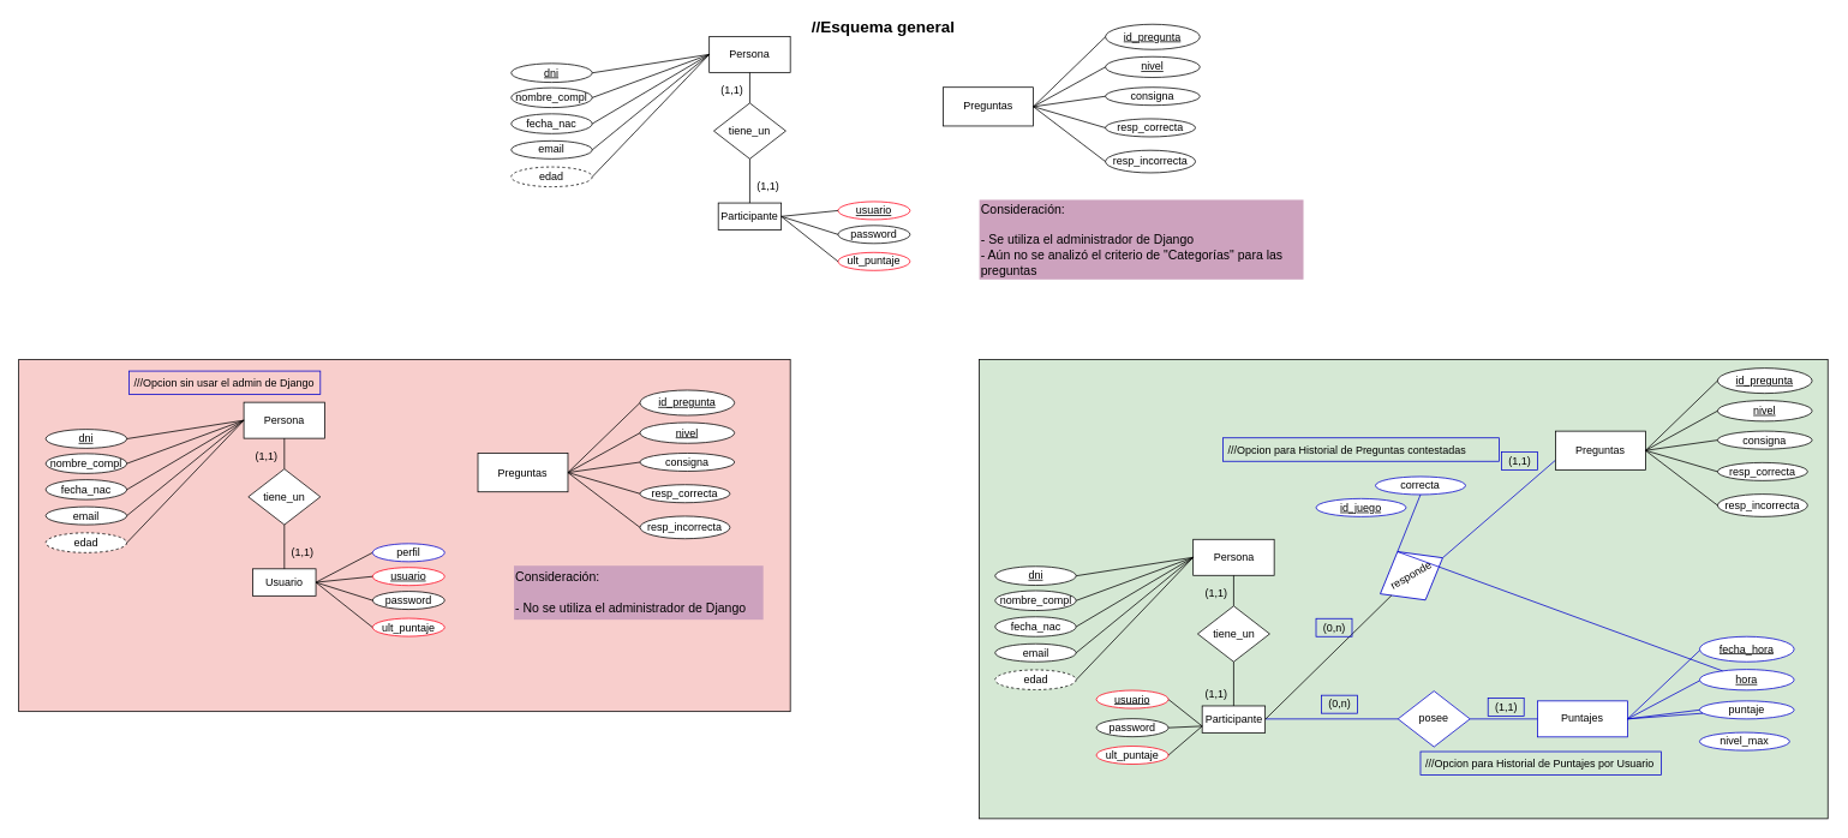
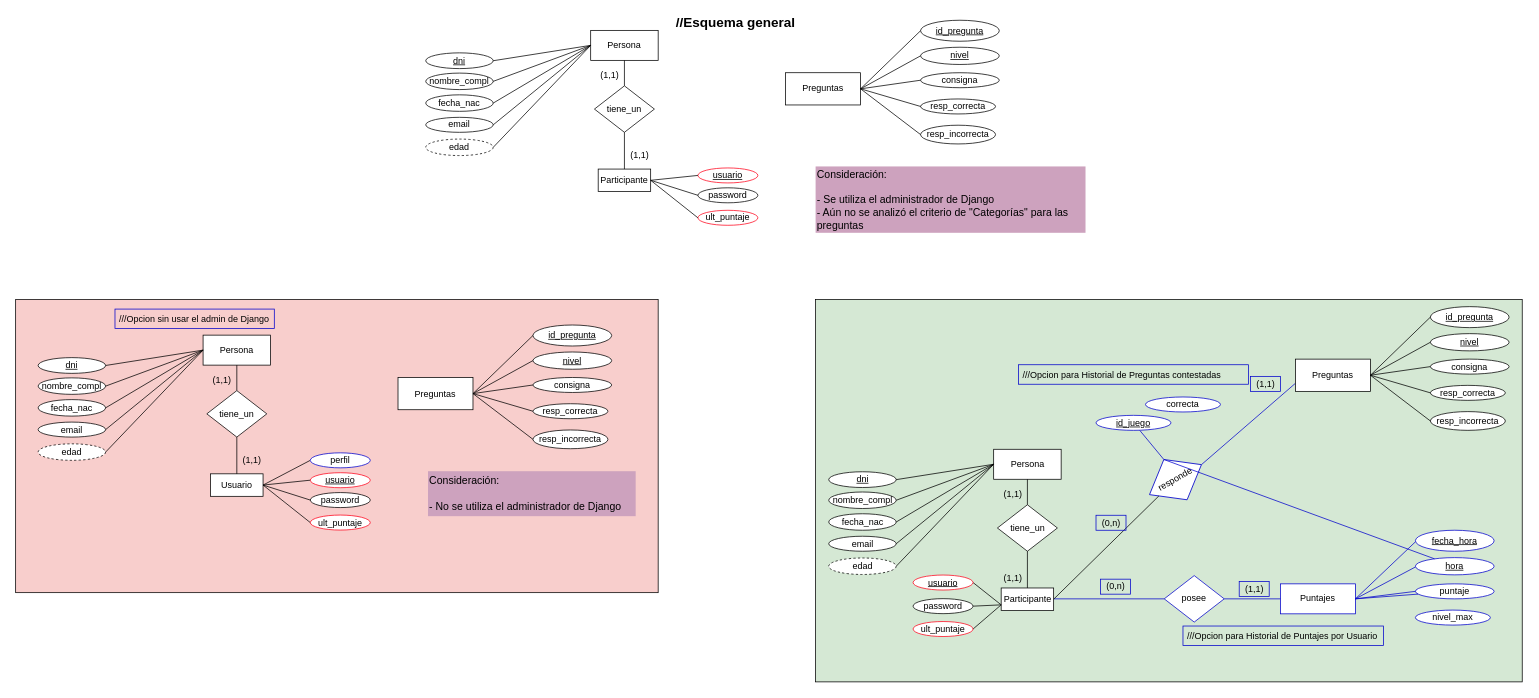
- <mxCell id="61" value="///Opcion sin usar el admin de Django" style="text;fillColor=none;align=left;verticalAlign=top;spacingLeft=4;spacingRight=4;overflow=hidden;rotatable=0;points=[[0,0.5],[1,0.5]];portConstraint=eastwest;strokeColor=#0000CC;" parent="1" vertex="1"><mxGeometry x="142.5" y="411.75" width="212.5" height="26" as="geometry" /></mxCell>
+ <mxCell id="61" value="///Opcion sin usar el admin de Django" style="text;fillColor=none;align=left;verticalAlign=top;spacingLeft=4;spacingRight=4;overflow=hidden;rotatable=0;points=[[0,0.5],[1,0.5]];portConstraint=eastwest;strokeColor=#0000CC;" parent="1" vertex="1"><mxGeometry x="152.5" y="411.75" width="212.5" height="26" as="geometry" /></mxCell>
- <mxCell id="54" value="" style="endArrow=none;html=1;exitX=0.5;exitY=0;exitDx=0;exitDy=0;entryX=0.5;entryY=1;entryDx=0;entryDy=0;strokeColor=#0000CC;" parent="1" source="52" target="53" edge="1"><mxGeometry width="50" height="50" relative="1" as="geometry"><mxPoint x="1454" y="486.75" as="sourcePoint" /><mxPoint x="1574" y="511.75" as="targetPoint" /></mxGeometry></mxCell>
+ <mxCell id="54" value="" style="endArrow=none;html=1;exitX=0.5;exitY=0;exitDx=0;exitDy=0;strokeColor=#0000CC;" parent="1" source="52" target="56" edge="1"><mxGeometry width="50" height="50" relative="1" as="geometry"><mxPoint x="1454" y="486.75" as="sourcePoint" /><mxPoint x="1574" y="511.75" as="targetPoint" /></mxGeometry></mxCell>
